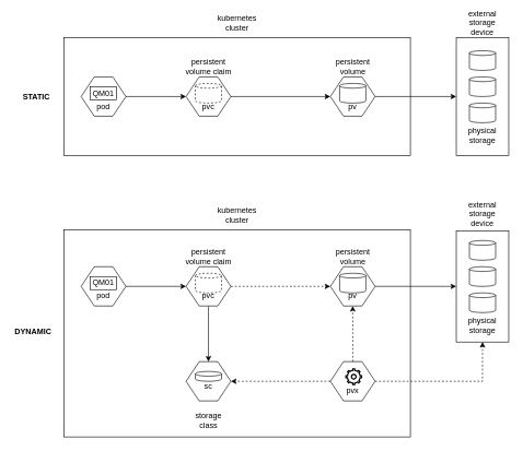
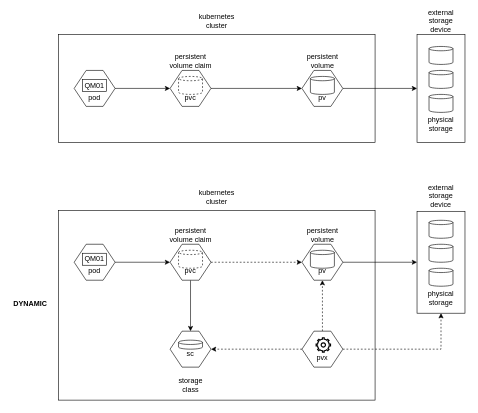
- <mxCell id="19" value="STATIC" style="text;html=1;strokeColor=none;fillColor=none;align=center;verticalAlign=middle;whiteSpace=wrap;rounded=0;fontStyle=1" vertex="1" parent="1"><mxGeometry x="25" y="132" width="60" height="30" as="geometry" /></mxCell>
